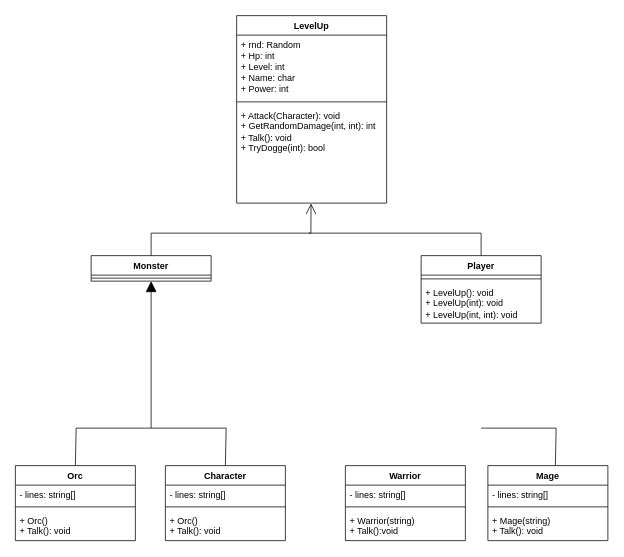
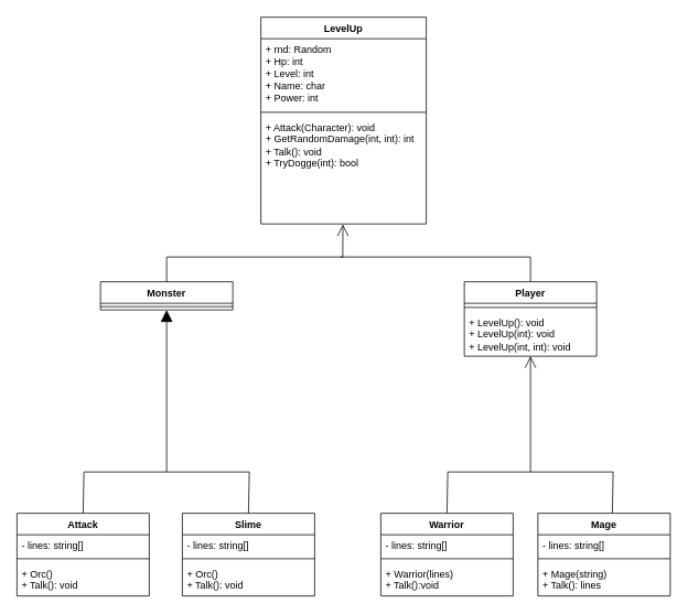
+ <mxCell id="31" value="" style="endArrow=open;endFill=1;endSize=12;html=1;rounded=0;entryX=0.5;entryY=1;entryDx=0;entryDy=0;exitX=0.5;exitY=0;exitDx=0;exitDy=0;" edge="1" parent="1" source="16" target="24"><mxGeometry width="160" relative="1" as="geometry"><mxPoint x="451" y="766" as="sourcePoint" /><mxPoint x="552" y="520" as="targetPoint" /><Array as="points"><mxPoint x="541" y="570" /><mxPoint x="641" y="570" /></Array></mxGeometry></mxCell>
- <mxCell id="8" value="Orc" style="swimlane;fontStyle=1;align=center;verticalAlign=top;childLayout=stackLayout;horizontal=1;startSize=26;horizontalStack=0;resizeParent=1;resizeParentMax=0;resizeLast=0;collapsible=1;marginBottom=0;whiteSpace=wrap;html=1;" vertex="1" parent="1"><mxGeometry x="20" y="620" width="160" height="100" as="geometry" /></mxCell>
+ <mxCell id="8" value="Attack" style="swimlane;fontStyle=1;align=center;verticalAlign=top;childLayout=stackLayout;horizontal=1;startSize=26;horizontalStack=0;resizeParent=1;resizeParentMax=0;resizeLast=0;collapsible=1;marginBottom=0;whiteSpace=wrap;html=1;" vertex="1" parent="1"><mxGeometry x="20" y="620" width="160" height="100" as="geometry" /></mxCell>
- <mxCell id="12" value="Character" style="swimlane;fontStyle=1;align=center;verticalAlign=top;childLayout=stackLayout;horizontal=1;startSize=26;horizontalStack=0;resizeParent=1;resizeParentMax=0;resizeLast=0;collapsible=1;marginBottom=0;whiteSpace=wrap;html=1;" vertex="1" parent="1"><mxGeometry x="220" y="620" width="160" height="100" as="geometry" /></mxCell>
+ <mxCell id="12" value="Slime" style="swimlane;fontStyle=1;align=center;verticalAlign=top;childLayout=stackLayout;horizontal=1;startSize=26;horizontalStack=0;resizeParent=1;resizeParentMax=0;resizeLast=0;collapsible=1;marginBottom=0;whiteSpace=wrap;html=1;" vertex="1" parent="1"><mxGeometry x="220" y="620" width="160" height="100" as="geometry" /></mxCell>
- <mxCell id="19" value="&lt;div&gt;+ Warrior(string)&lt;/div&gt;&lt;div&gt;+ Talk():void&lt;/div&gt;" style="text;strokeColor=none;fillColor=none;align=left;verticalAlign=top;spacingLeft=4;spacingRight=4;overflow=hidden;rotatable=0;points=[[0,0.5],[1,0.5]];portConstraint=eastwest;whiteSpace=wrap;html=1;" vertex="1" parent="16"><mxGeometry y="60" width="160" height="40" as="geometry" /></mxCell>
+ <mxCell id="19" value="&lt;div&gt;+ Warrior(lines)&lt;/div&gt;&lt;div&gt;+ Talk():void&lt;/div&gt;" style="text;strokeColor=none;fillColor=none;align=left;verticalAlign=top;spacingLeft=4;spacingRight=4;overflow=hidden;rotatable=0;points=[[0,0.5],[1,0.5]];portConstraint=eastwest;whiteSpace=wrap;html=1;" vertex="1" parent="16"><mxGeometry y="60" width="160" height="40" as="geometry" /></mxCell>
- <mxCell id="23" value="&lt;div&gt;+ Mage(string)&lt;/div&gt;&lt;div&gt;&lt;span style=&quot;background-color: transparent; color: light-dark(rgb(0, 0, 0), rgb(255, 255, 255));&quot;&gt;+ Talk(): void&lt;/span&gt;&lt;/div&gt;" style="text;strokeColor=none;fillColor=none;align=left;verticalAlign=top;spacingLeft=4;spacingRight=4;overflow=hidden;rotatable=0;points=[[0,0.5],[1,0.5]];portConstraint=eastwest;whiteSpace=wrap;html=1;" vertex="1" parent="20"><mxGeometry y="60" width="160" height="40" as="geometry" /></mxCell>
+ <mxCell id="23" value="&lt;div&gt;+ Mage(string)&lt;/div&gt;&lt;div&gt;&lt;span style=&quot;background-color: transparent; color: light-dark(rgb(0, 0, 0), rgb(255, 255, 255));&quot;&gt;+ Talk(): lines&lt;/span&gt;&lt;/div&gt;" style="text;strokeColor=none;fillColor=none;align=left;verticalAlign=top;spacingLeft=4;spacingRight=4;overflow=hidden;rotatable=0;points=[[0,0.5],[1,0.5]];portConstraint=eastwest;whiteSpace=wrap;html=1;" vertex="1" parent="20"><mxGeometry y="60" width="160" height="40" as="geometry" /></mxCell>
